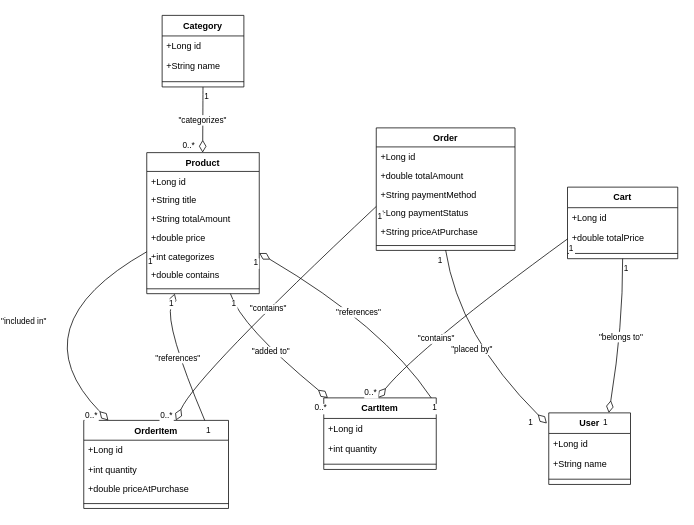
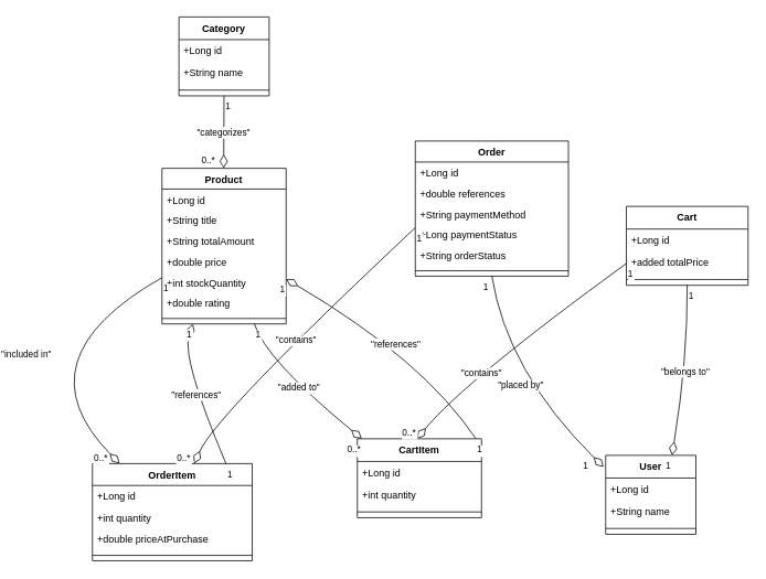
- <mxCell id="16" value="+double totalAmount" style="text;strokeColor=none;fillColor=none;align=left;verticalAlign=top;spacingLeft=4;spacingRight=4;overflow=hidden;rotatable=0;points=[[0,0.5],[1,0.5]];portConstraint=eastwest;" vertex="1" parent="14"><mxGeometry y="50.385" width="185" height="25" as="geometry" /></mxCell>
+ <mxCell id="16" value="+double references" style="text;strokeColor=none;fillColor=none;align=left;verticalAlign=top;spacingLeft=4;spacingRight=4;overflow=hidden;rotatable=0;points=[[0,0.5],[1,0.5]];portConstraint=eastwest;" vertex="1" parent="14"><mxGeometry y="50.385" width="185" height="25" as="geometry" /></mxCell>
- <mxCell id="19" value="+String priceAtPurchase" style="text;strokeColor=none;fillColor=none;align=left;verticalAlign=top;spacingLeft=4;spacingRight=4;overflow=hidden;rotatable=0;points=[[0,0.5],[1,0.5]];portConstraint=eastwest;" vertex="1" parent="14"><mxGeometry y="125.385" width="185" height="25" as="geometry" /></mxCell>
+ <mxCell id="19" value="+String orderStatus" style="text;strokeColor=none;fillColor=none;align=left;verticalAlign=top;spacingLeft=4;spacingRight=4;overflow=hidden;rotatable=0;points=[[0,0.5],[1,0.5]];portConstraint=eastwest;" vertex="1" parent="14"><mxGeometry y="125.385" width="185" height="25" as="geometry" /></mxCell>
- <mxCell id="28" value="+double totalPrice" style="text;strokeColor=none;fillColor=none;align=left;verticalAlign=top;spacingLeft=4;spacingRight=4;overflow=hidden;rotatable=0;points=[[0,0.5],[1,0.5]];portConstraint=eastwest;" vertex="1" parent="26"><mxGeometry y="54.429" width="147" height="27" as="geometry" /></mxCell>
+ <mxCell id="28" value="+added totalPrice" style="text;strokeColor=none;fillColor=none;align=left;verticalAlign=top;spacingLeft=4;spacingRight=4;overflow=hidden;rotatable=0;points=[[0,0.5],[1,0.5]];portConstraint=eastwest;" vertex="1" parent="26"><mxGeometry y="54.429" width="147" height="27" as="geometry" /></mxCell>
- <mxCell id="7" value="+int categorizes" style="text;strokeColor=none;fillColor=none;align=left;verticalAlign=top;spacingLeft=4;spacingRight=4;overflow=hidden;rotatable=0;points=[[0,0.5],[1,0.5]];portConstraint=eastwest;" vertex="1" parent="2"><mxGeometry y="125.067" width="150" height="25" as="geometry" /></mxCell>
+ <mxCell id="7" value="+int stockQuantity" style="text;strokeColor=none;fillColor=none;align=left;verticalAlign=top;spacingLeft=4;spacingRight=4;overflow=hidden;rotatable=0;points=[[0,0.5],[1,0.5]];portConstraint=eastwest;" vertex="1" parent="2"><mxGeometry y="125.067" width="150" height="25" as="geometry" /></mxCell>
- <mxCell id="8" value="+double contains" style="text;strokeColor=none;fillColor=none;align=left;verticalAlign=top;spacingLeft=4;spacingRight=4;overflow=hidden;rotatable=0;points=[[0,0.5],[1,0.5]];portConstraint=eastwest;" vertex="1" parent="2"><mxGeometry y="150.067" width="150" height="25" as="geometry" /></mxCell>
+ <mxCell id="8" value="+double rating" style="text;strokeColor=none;fillColor=none;align=left;verticalAlign=top;spacingLeft=4;spacingRight=4;overflow=hidden;rotatable=0;points=[[0,0.5],[1,0.5]];portConstraint=eastwest;" vertex="1" parent="2"><mxGeometry y="150.067" width="150" height="25" as="geometry" /></mxCell>
